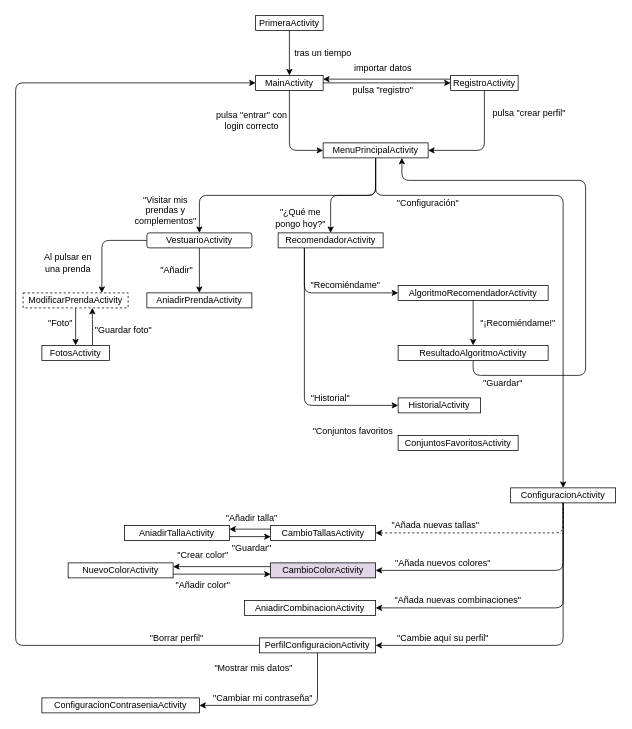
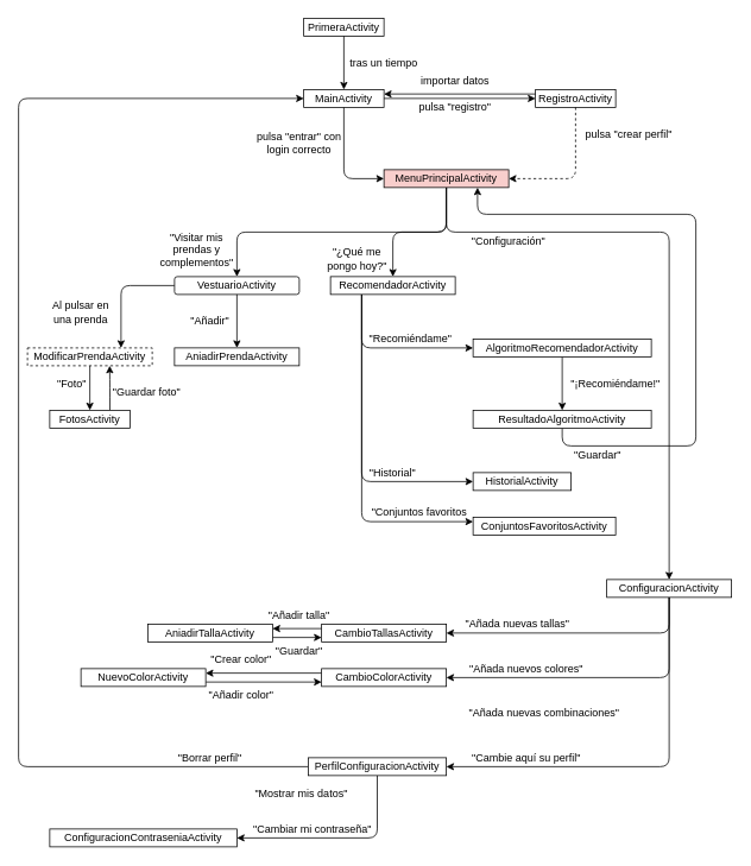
- <mxCell id="16" value="" style="endArrow=classic;html=1;exitX=0.5;exitY=1;exitDx=0;exitDy=0;entryX=1;entryY=0.5;entryDx=0;entryDy=0;edgeStyle=orthogonalEdgeStyle;" edge="1" parent="1" source="7" target="13"><mxGeometry width="50" height="50" relative="1" as="geometry"><mxPoint x="395" y="130" as="sourcePoint" /><mxPoint x="440" y="210" as="targetPoint" /></mxGeometry></mxCell>
+ <mxCell id="16" value="" style="endArrow=classic;html=1;exitX=0.5;exitY=1;exitDx=0;exitDy=0;entryX=1;entryY=0.5;entryDx=0;entryDy=0;edgeStyle=orthogonalEdgeStyle;dashed=1;" edge="1" parent="1" source="7" target="13"><mxGeometry width="50" height="50" relative="1" as="geometry"><mxPoint x="395" y="130" as="sourcePoint" /><mxPoint x="440" y="210" as="targetPoint" /></mxGeometry></mxCell>
- <mxCell id="13" value="MenuPrincipalActivity" style="rounded=0;whiteSpace=wrap;html=1;" vertex="1" parent="1"><mxGeometry x="430" y="190" width="140" height="20" as="geometry" /></mxCell>
+ <mxCell id="13" value="MenuPrincipalActivity" style="rounded=0;whiteSpace=wrap;html=1;fillColor=#f8cecc;" vertex="1" parent="1"><mxGeometry x="430" y="190" width="140" height="20" as="geometry" /></mxCell>
+ <mxCell id="24" style="edgeStyle=orthogonalEdgeStyle;rounded=1;orthogonalLoop=1;jettySize=auto;html=1;exitX=0.25;exitY=1;exitDx=0;exitDy=0;entryX=0;entryY=0.25;entryDx=0;entryDy=0;" edge="1" parent="1" source="25" target="44"><mxGeometry relative="1" as="geometry" /></mxCell>
- <mxCell id="26" style="edgeStyle=orthogonalEdgeStyle;rounded=1;orthogonalLoop=1;jettySize=auto;html=1;exitX=0.5;exitY=1;exitDx=0;exitDy=0;entryX=1;entryY=0.5;entryDx=0;entryDy=0;dashed=1;" edge="1" parent="1" source="30" target="54"><mxGeometry relative="1" as="geometry" /></mxCell>
+ <mxCell id="26" style="edgeStyle=orthogonalEdgeStyle;rounded=1;orthogonalLoop=1;jettySize=auto;html=1;exitX=0.5;exitY=1;exitDx=0;exitDy=0;entryX=1;entryY=0.5;entryDx=0;entryDy=0;" edge="1" parent="1" source="30" target="54"><mxGeometry relative="1" as="geometry" /></mxCell>
- <mxCell id="56" value="CambioColorActivity" style="rounded=0;whiteSpace=wrap;html=1;fillColor=#e1d5e7;" vertex="1" parent="1"><mxGeometry x="360" y="750" width="140" height="20" as="geometry" /></mxCell>
+ <mxCell id="56" value="CambioColorActivity" style="rounded=0;whiteSpace=wrap;html=1;" vertex="1" parent="1"><mxGeometry x="360" y="750" width="140" height="20" as="geometry" /></mxCell>
- <mxCell id="62" value="AniadirCombinacionActivity" style="rounded=0;whiteSpace=wrap;html=1;" vertex="1" parent="1"><mxGeometry x="325" y="800" width="175" height="20" as="geometry" /></mxCell>
- <mxCell id="28" style="edgeStyle=orthogonalEdgeStyle;rounded=1;orthogonalLoop=1;jettySize=auto;html=1;exitX=0.5;exitY=1;exitDx=0;exitDy=0;entryX=1;entryY=0.5;entryDx=0;entryDy=0;" edge="1" parent="1" source="30" target="62"><mxGeometry relative="1" as="geometry" /></mxCell>
